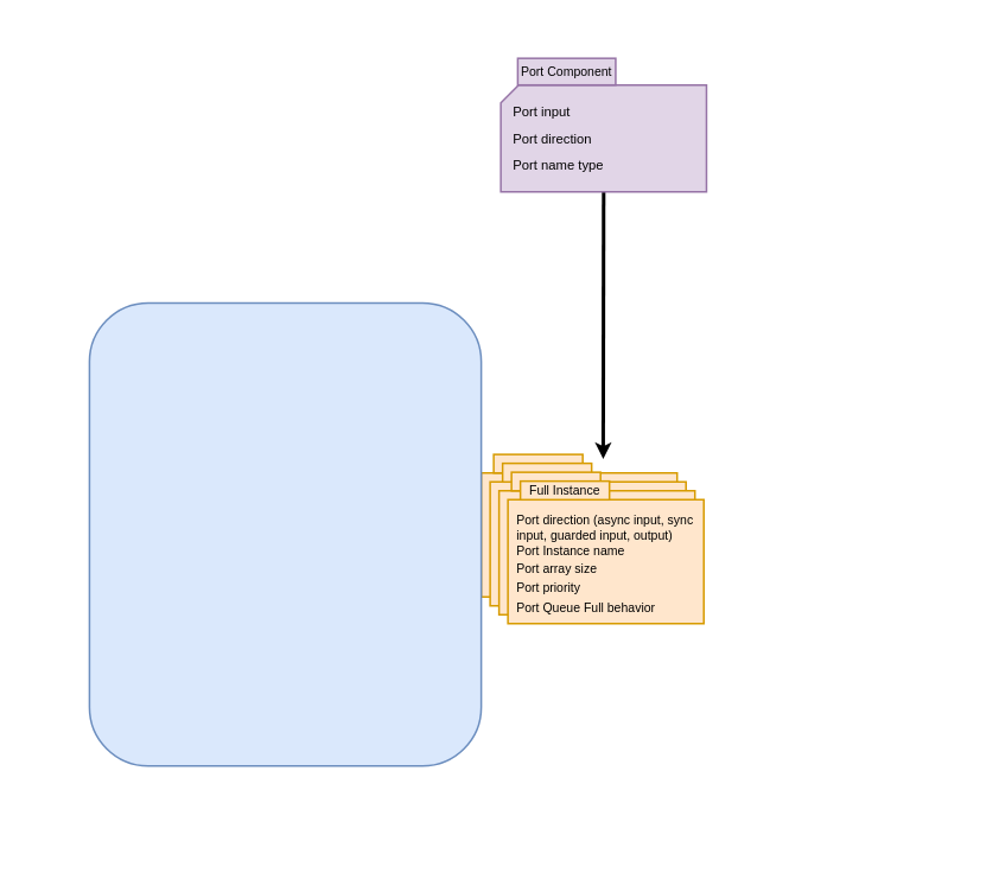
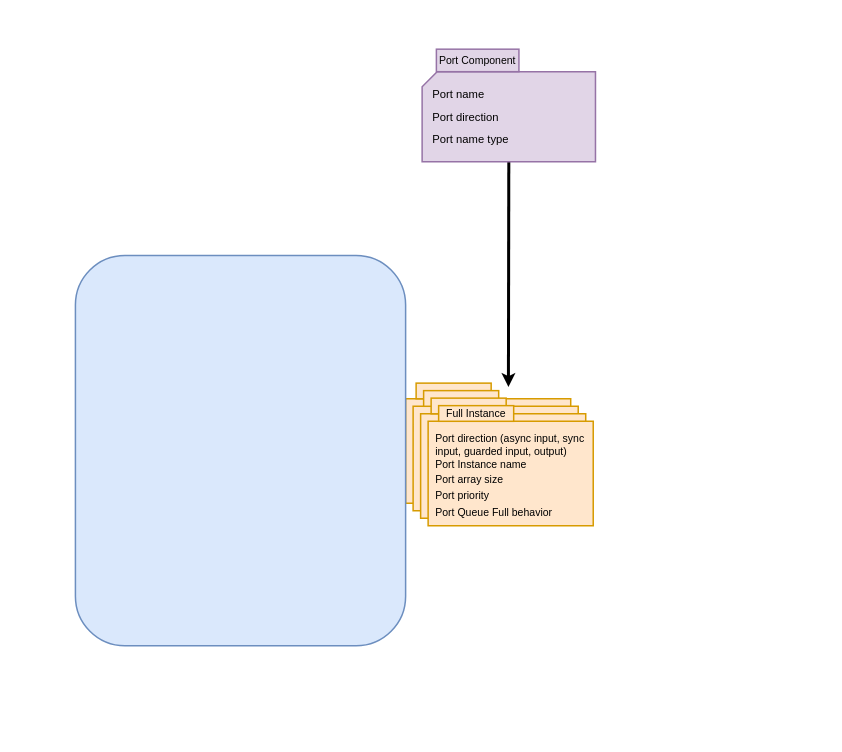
- <mxCell id="6" value="Port input" style="text;html=1;strokeColor=none;fillColor=none;align=left;verticalAlign=middle;whiteSpace=wrap;rounded=0;fontSize=15;" vertex="1" parent="1"><mxGeometry x="573.5" y="110" width="120" height="30" as="geometry" /></mxCell>
+ <mxCell id="6" value="Port name" style="text;html=1;strokeColor=none;fillColor=none;align=left;verticalAlign=middle;whiteSpace=wrap;rounded=0;fontSize=15;" vertex="1" parent="1"><mxGeometry x="573.5" y="110" width="120" height="30" as="geometry" /></mxCell>
